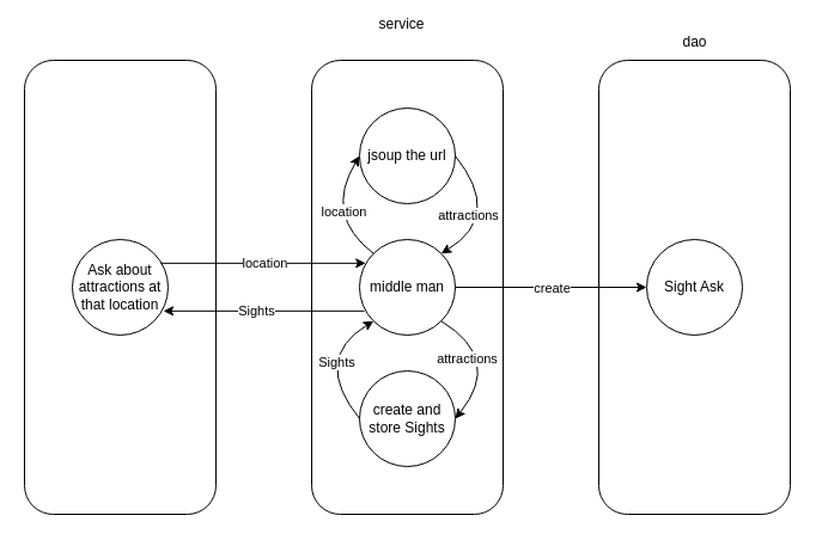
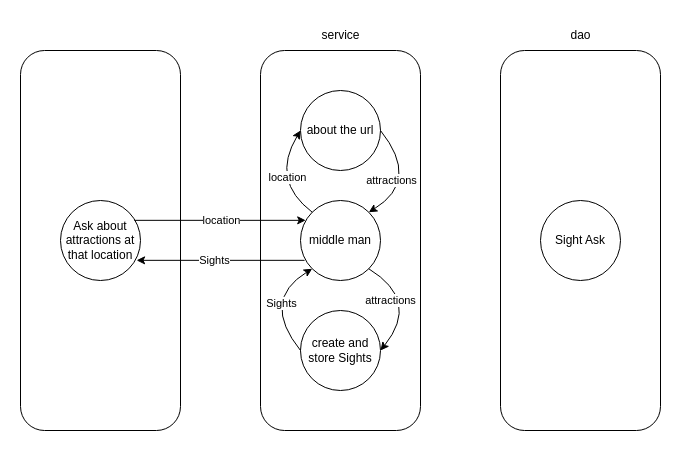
- <mxCell id="5" value="service" style="text;html=1;align=center;verticalAlign=middle;resizable=0;points=[];autosize=1;strokeColor=none;fillColor=none;" vertex="1" parent="1"><mxGeometry x="305" y="5" width="60" height="30" as="geometry" /></mxCell>
+ <mxCell id="5" value="service" style="text;html=1;align=center;verticalAlign=middle;resizable=0;points=[];autosize=1;strokeColor=none;fillColor=none;" vertex="1" parent="1"><mxGeometry x="310" y="20" width="60" height="30" as="geometry" /></mxCell>
- <mxCell id="14" value="jsoup the url" style="ellipse;whiteSpace=wrap;html=1;aspect=fixed;" vertex="1" parent="1"><mxGeometry x="300" y="90" width="80" height="80" as="geometry" /></mxCell>
+ <mxCell id="14" value="about the url" style="ellipse;whiteSpace=wrap;html=1;aspect=fixed;" vertex="1" parent="1"><mxGeometry x="300" y="90" width="80" height="80" as="geometry" /></mxCell>
- <mxCell id="12" value="" style="endArrow=classic;html=1;rounded=0;exitX=1;exitY=0.5;exitDx=0;exitDy=0;entryX=0;entryY=0.5;entryDx=0;entryDy=0;" edge="1" parent="1" source="9" target="8"><mxGeometry width="50" height="50" relative="1" as="geometry"><mxPoint x="390" y="240" as="sourcePoint" /><mxPoint x="440" y="190" as="targetPoint" /></mxGeometry></mxCell>
- <mxCell id="13" value="create" style="edgeLabel;html=1;align=center;verticalAlign=middle;resizable=0;points=[];" vertex="1" connectable="0" parent="12"><mxGeometry x="-0.076" y="1" relative="1" as="geometry"><mxPoint x="6" y="1" as="offset" /></mxGeometry></mxCell>
